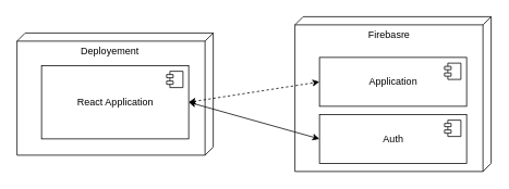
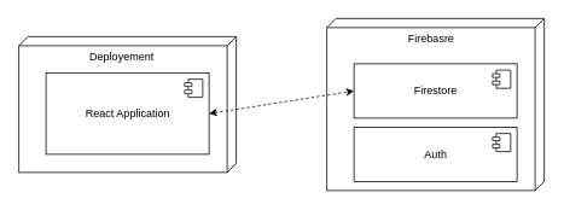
- <mxCell id="6" value="Application" style="html=1;dropTarget=0;shadow=0;sketch=0;fillColor=#FFFFFF;" vertex="1" parent="1"><mxGeometry x="390" y="70" width="180" height="60" as="geometry" /></mxCell>
+ <mxCell id="6" value="Firestore" style="html=1;dropTarget=0;shadow=0;sketch=0;fillColor=#FFFFFF;" vertex="1" parent="1"><mxGeometry x="390" y="70" width="180" height="60" as="geometry" /></mxCell>
- <mxCell id="11" value="" style="endArrow=classic;startArrow=classic;html=1;rounded=0;exitX=1;exitY=0.5;exitDx=0;exitDy=0;entryX=0;entryY=0.5;entryDx=0;entryDy=0;" edge="1" parent="1" source="3" target="8"><mxGeometry width="50" height="50" relative="1" as="geometry"><mxPoint x="240" y="135" as="sourcePoint" /><mxPoint x="400" y="110" as="targetPoint" /></mxGeometry></mxCell>
